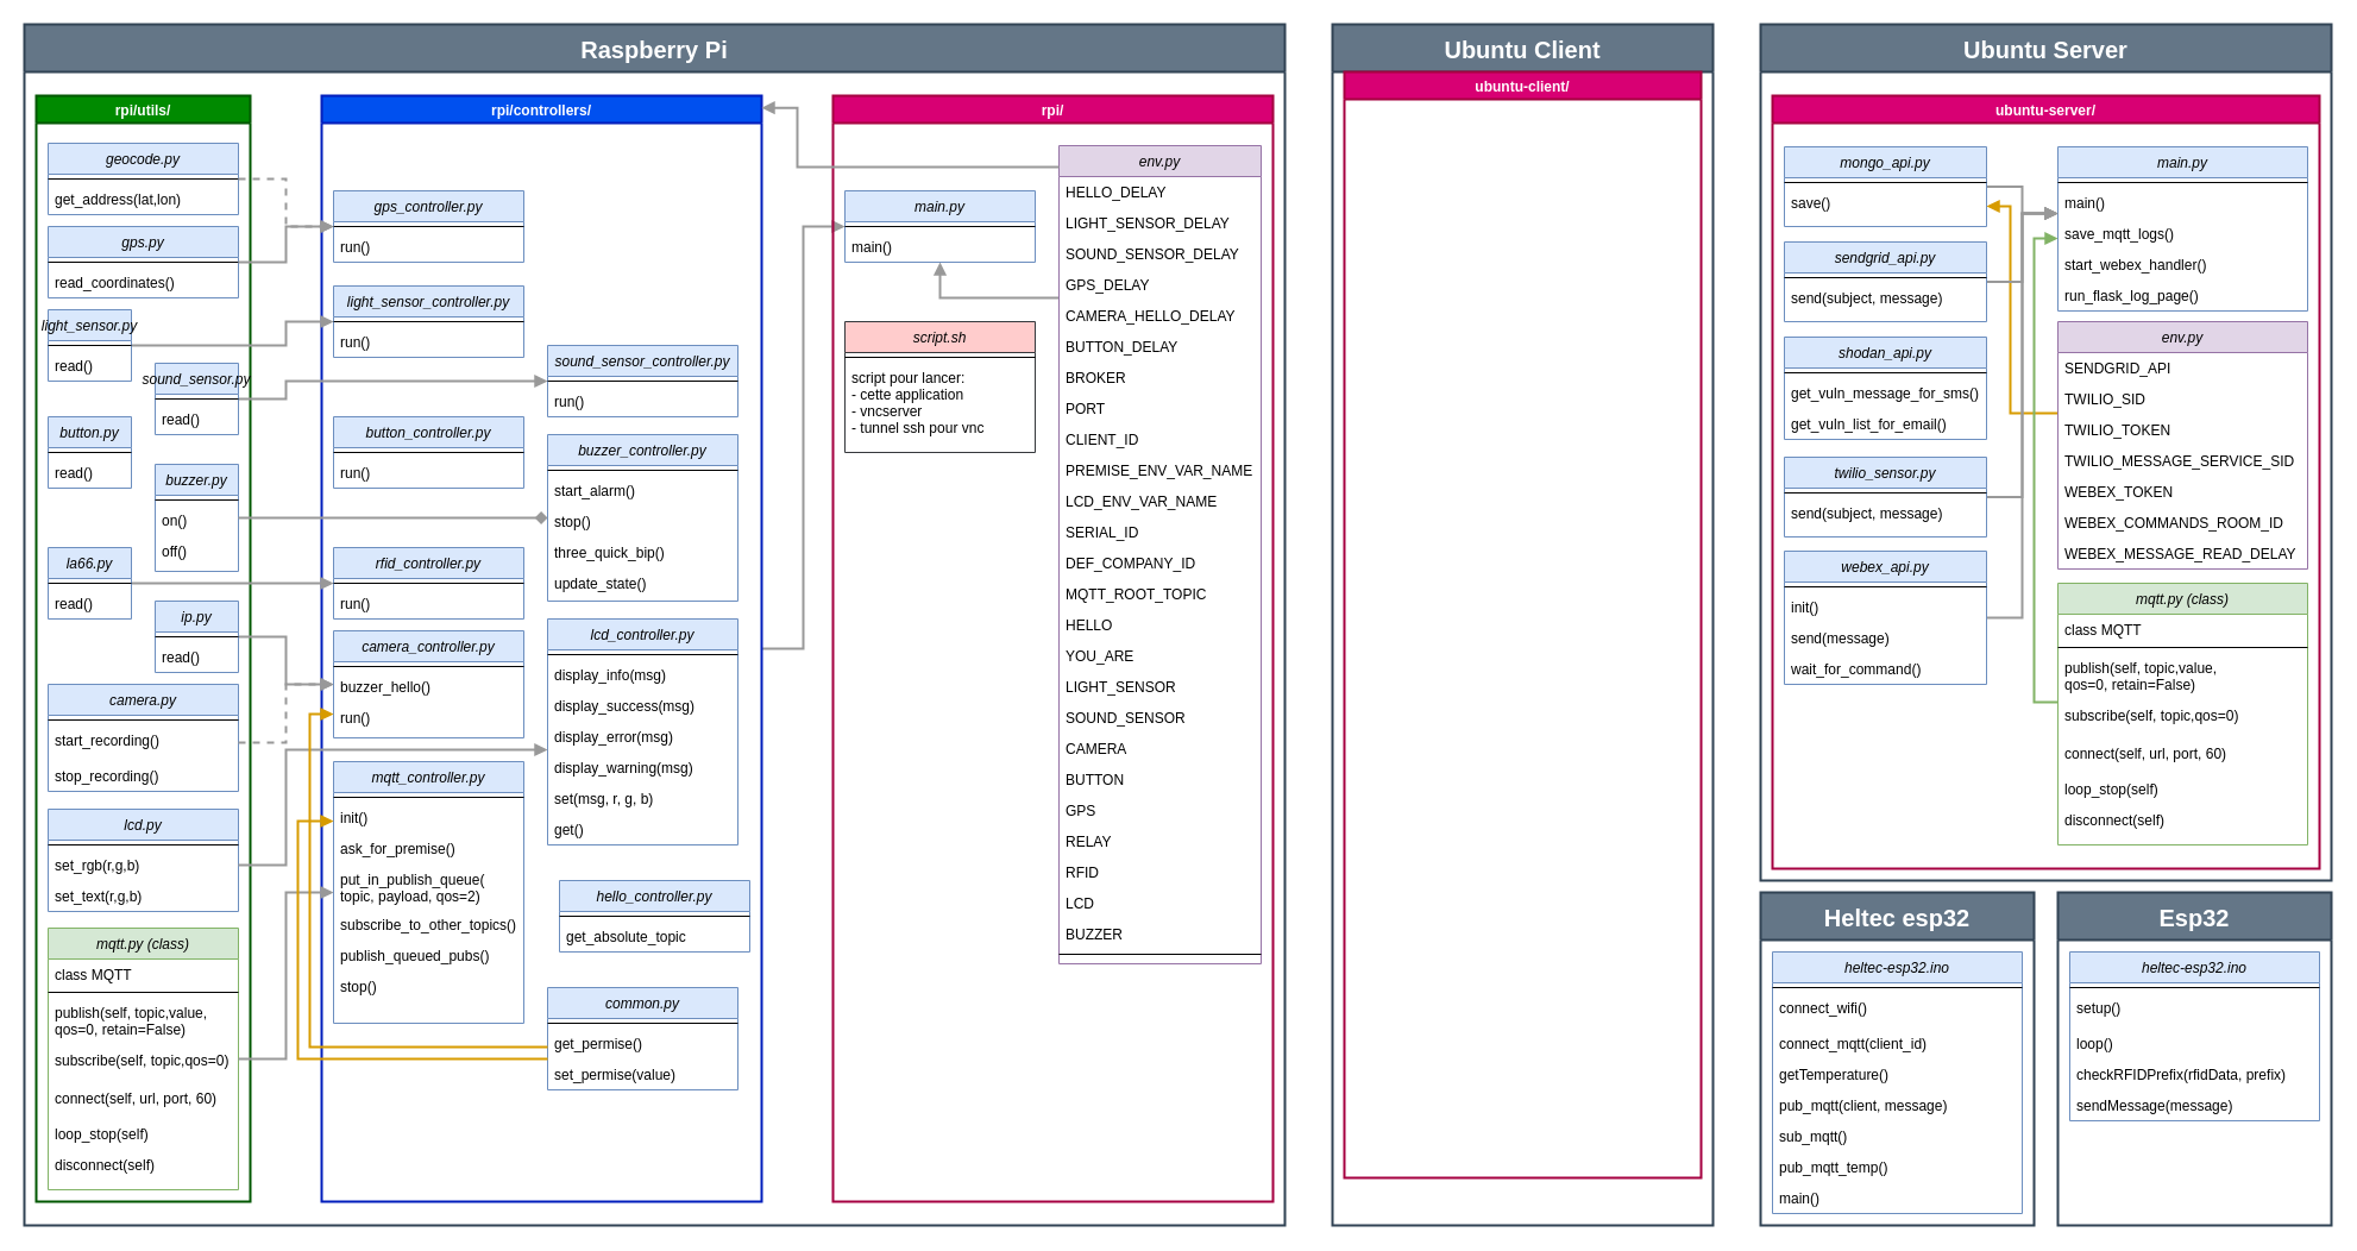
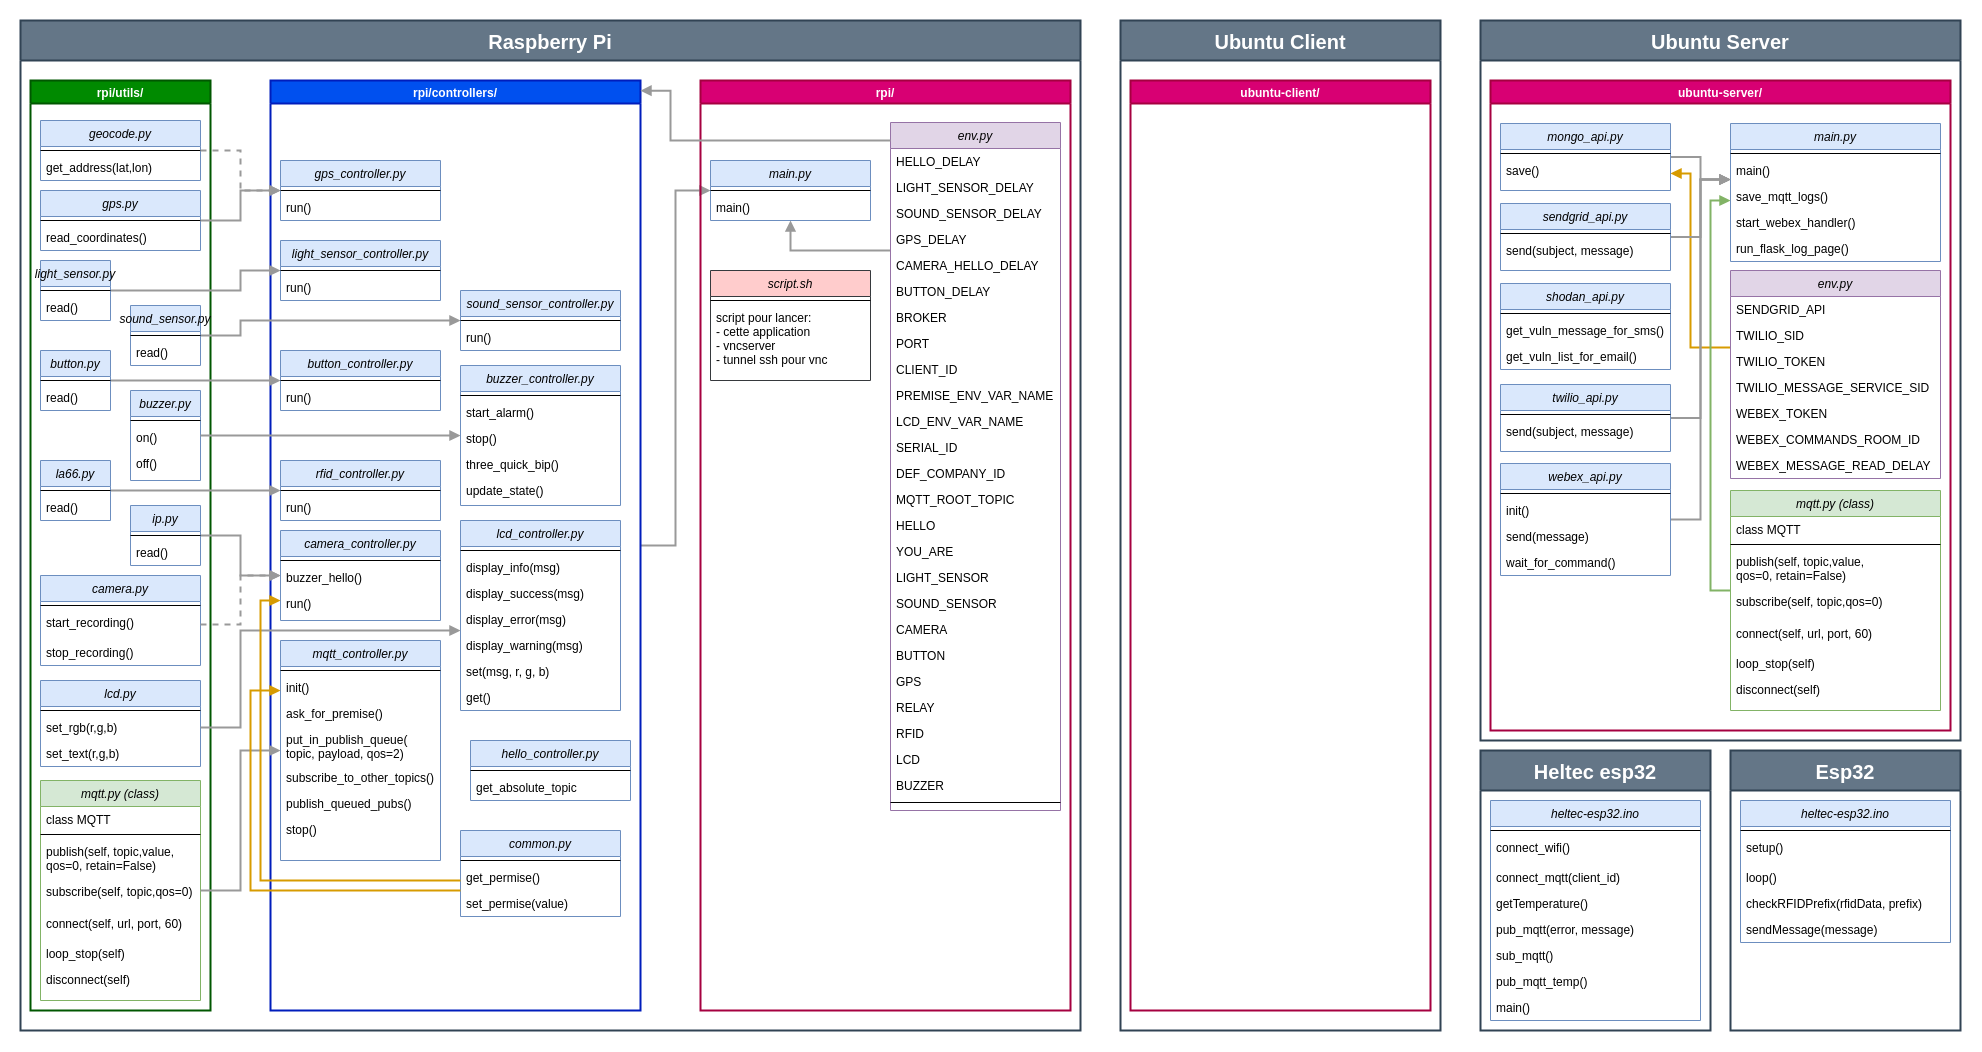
+ <mxCell id="8" style="edgeStyle=orthogonalEdgeStyle;rounded=0;orthogonalLoop=1;jettySize=auto;html=1;strokeWidth=2;endArrow=block;endFill=1;fillColor=#bac8d3;strokeColor=#999999;" parent="1" source="9" target="36" edge="1"><mxGeometry relative="1" as="geometry" /></mxCell>
- <mxCell id="182" value="twilio_sensor.py" style="swimlane;fontStyle=2;align=center;verticalAlign=top;childLayout=stackLayout;horizontal=1;startSize=26;horizontalStack=0;resizeParent=1;resizeLast=0;collapsible=1;marginBottom=0;rounded=0;shadow=0;strokeWidth=1;fillColor=#dae8fc;strokeColor=#6c8ebf;" parent="145" vertex="1"><mxGeometry x="10" y="304" width="170" height="67" as="geometry"><mxRectangle x="230" y="140" width="160" height="26" as="alternateBounds" /></mxGeometry></mxCell>
+ <mxCell id="182" value="twilio_api.py" style="swimlane;fontStyle=2;align=center;verticalAlign=top;childLayout=stackLayout;horizontal=1;startSize=26;horizontalStack=0;resizeParent=1;resizeLast=0;collapsible=1;marginBottom=0;rounded=0;shadow=0;strokeWidth=1;fillColor=#dae8fc;strokeColor=#6c8ebf;" parent="145" vertex="1"><mxGeometry x="10" y="304" width="170" height="67" as="geometry"><mxRectangle x="230" y="140" width="160" height="26" as="alternateBounds" /></mxGeometry></mxCell>
- <mxCell id="54" style="edgeStyle=orthogonalEdgeStyle;rounded=0;orthogonalLoop=1;jettySize=auto;html=1;endArrow=diamond;endFill=1;strokeWidth=2;fillColor=#bac8d3;strokeColor=#999999;" parent="1" source="12" target="39" edge="1"><mxGeometry relative="1" as="geometry" /></mxCell>
+ <mxCell id="54" style="edgeStyle=orthogonalEdgeStyle;rounded=0;orthogonalLoop=1;jettySize=auto;html=1;endArrow=block;endFill=1;strokeWidth=2;fillColor=#bac8d3;strokeColor=#999999;" parent="1" source="12" target="39" edge="1"><mxGeometry relative="1" as="geometry" /></mxCell>
- <mxCell id="193" value="ubuntu-client/" style="swimlane;fillColor=#d80073;strokeColor=#A50040;fontColor=#ffffff;strokeWidth=2;startSize=23;" parent="192" vertex="1"><mxGeometry x="10" y="40" width="300" height="930" as="geometry" /></mxCell>
+ <mxCell id="193" value="ubuntu-client/" style="swimlane;fillColor=#d80073;strokeColor=#A50040;fontColor=#ffffff;strokeWidth=2;startSize=23;" parent="192" vertex="1"><mxGeometry x="10" y="60" width="300" height="930" as="geometry" /></mxCell>
- <mxCell id="207" value="pub_mqtt(client, message)" style="text;align=left;verticalAlign=top;spacingLeft=4;spacingRight=4;overflow=hidden;rotatable=0;points=[[0,0.5],[1,0.5]];portConstraint=eastwest;" parent="202" vertex="1"><mxGeometry y="116" width="210" height="26" as="geometry" /></mxCell>
+ <mxCell id="207" value="pub_mqtt(error, message)" style="text;align=left;verticalAlign=top;spacingLeft=4;spacingRight=4;overflow=hidden;rotatable=0;points=[[0,0.5],[1,0.5]];portConstraint=eastwest;" parent="202" vertex="1"><mxGeometry y="116" width="210" height="26" as="geometry" /></mxCell>
